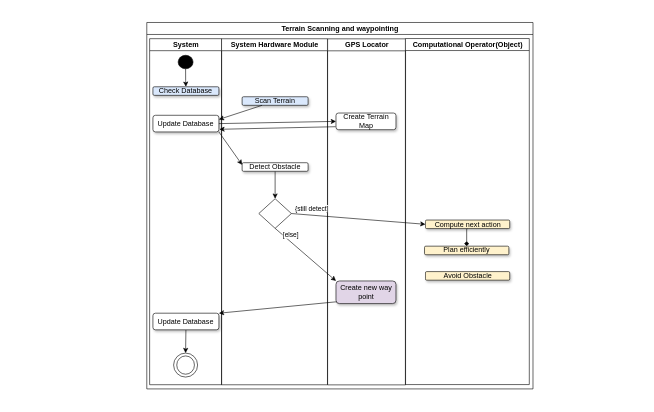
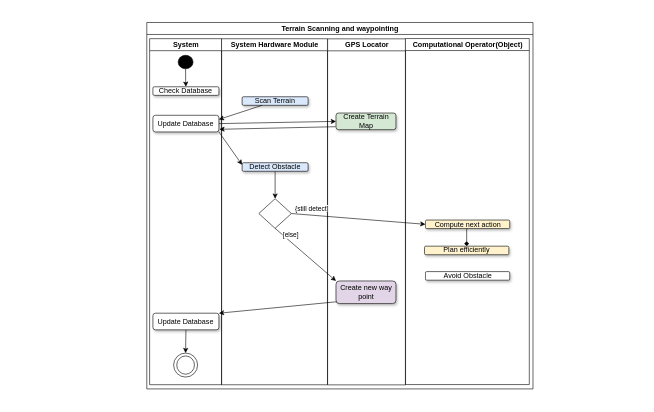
- <mxCell id="8" value="Check Database" style="rounded=1;whiteSpace=wrap;html=1;perimeterSpacing=0;glass=0;shadow=1;fillColor=#dae8fc;" vertex="1" parent="3"><mxGeometry x="234" y="-148.28" width="110" height="14.28" as="geometry" /></mxCell>
+ <mxCell id="8" value="Check Database" style="rounded=1;whiteSpace=wrap;html=1;perimeterSpacing=0;glass=0;shadow=1;" vertex="1" parent="3"><mxGeometry x="234" y="-148.28" width="110" height="14.28" as="geometry" /></mxCell>
- <mxCell id="14" value="Create Terrain Map" style="rounded=1;whiteSpace=wrap;html=1;perimeterSpacing=0;glass=0;shadow=1;" vertex="1" parent="12"><mxGeometry x="237.5" y="-99.75" width="100" height="27.75" as="geometry" /></mxCell>
+ <mxCell id="14" value="Create Terrain Map" style="rounded=1;whiteSpace=wrap;html=1;perimeterSpacing=0;glass=0;shadow=1;fillColor=#d5e8d4;" vertex="1" parent="12"><mxGeometry x="237.5" y="-99.75" width="100" height="27.75" as="geometry" /></mxCell>
- <mxCell id="26" value="Detect Obstacle" style="rounded=1;whiteSpace=wrap;html=1;perimeterSpacing=0;glass=0;shadow=1;" vertex="1" parent="22"><mxGeometry x="234.5" y="6.56" width="110" height="14.28" as="geometry" /></mxCell>
+ <mxCell id="26" value="Detect Obstacle" style="rounded=1;whiteSpace=wrap;html=1;perimeterSpacing=0;glass=0;shadow=1;fillColor=#dae8fc;" vertex="1" parent="22"><mxGeometry x="234.5" y="6.56" width="110" height="14.28" as="geometry" /></mxCell>
- <mxCell id="21" value="Avoid Obstacle" style="rounded=1;whiteSpace=wrap;html=1;perimeterSpacing=0;glass=0;shadow=1;fillColor=#fff2cc;" vertex="1" parent="16"><mxGeometry x="218.56" y="203.44" width="140.62" height="14.28" as="geometry" /></mxCell>
+ <mxCell id="21" value="Avoid Obstacle" style="rounded=1;whiteSpace=wrap;html=1;perimeterSpacing=0;glass=0;shadow=1;" vertex="1" parent="16"><mxGeometry x="218.56" y="203.44" width="140.62" height="14.28" as="geometry" /></mxCell>
